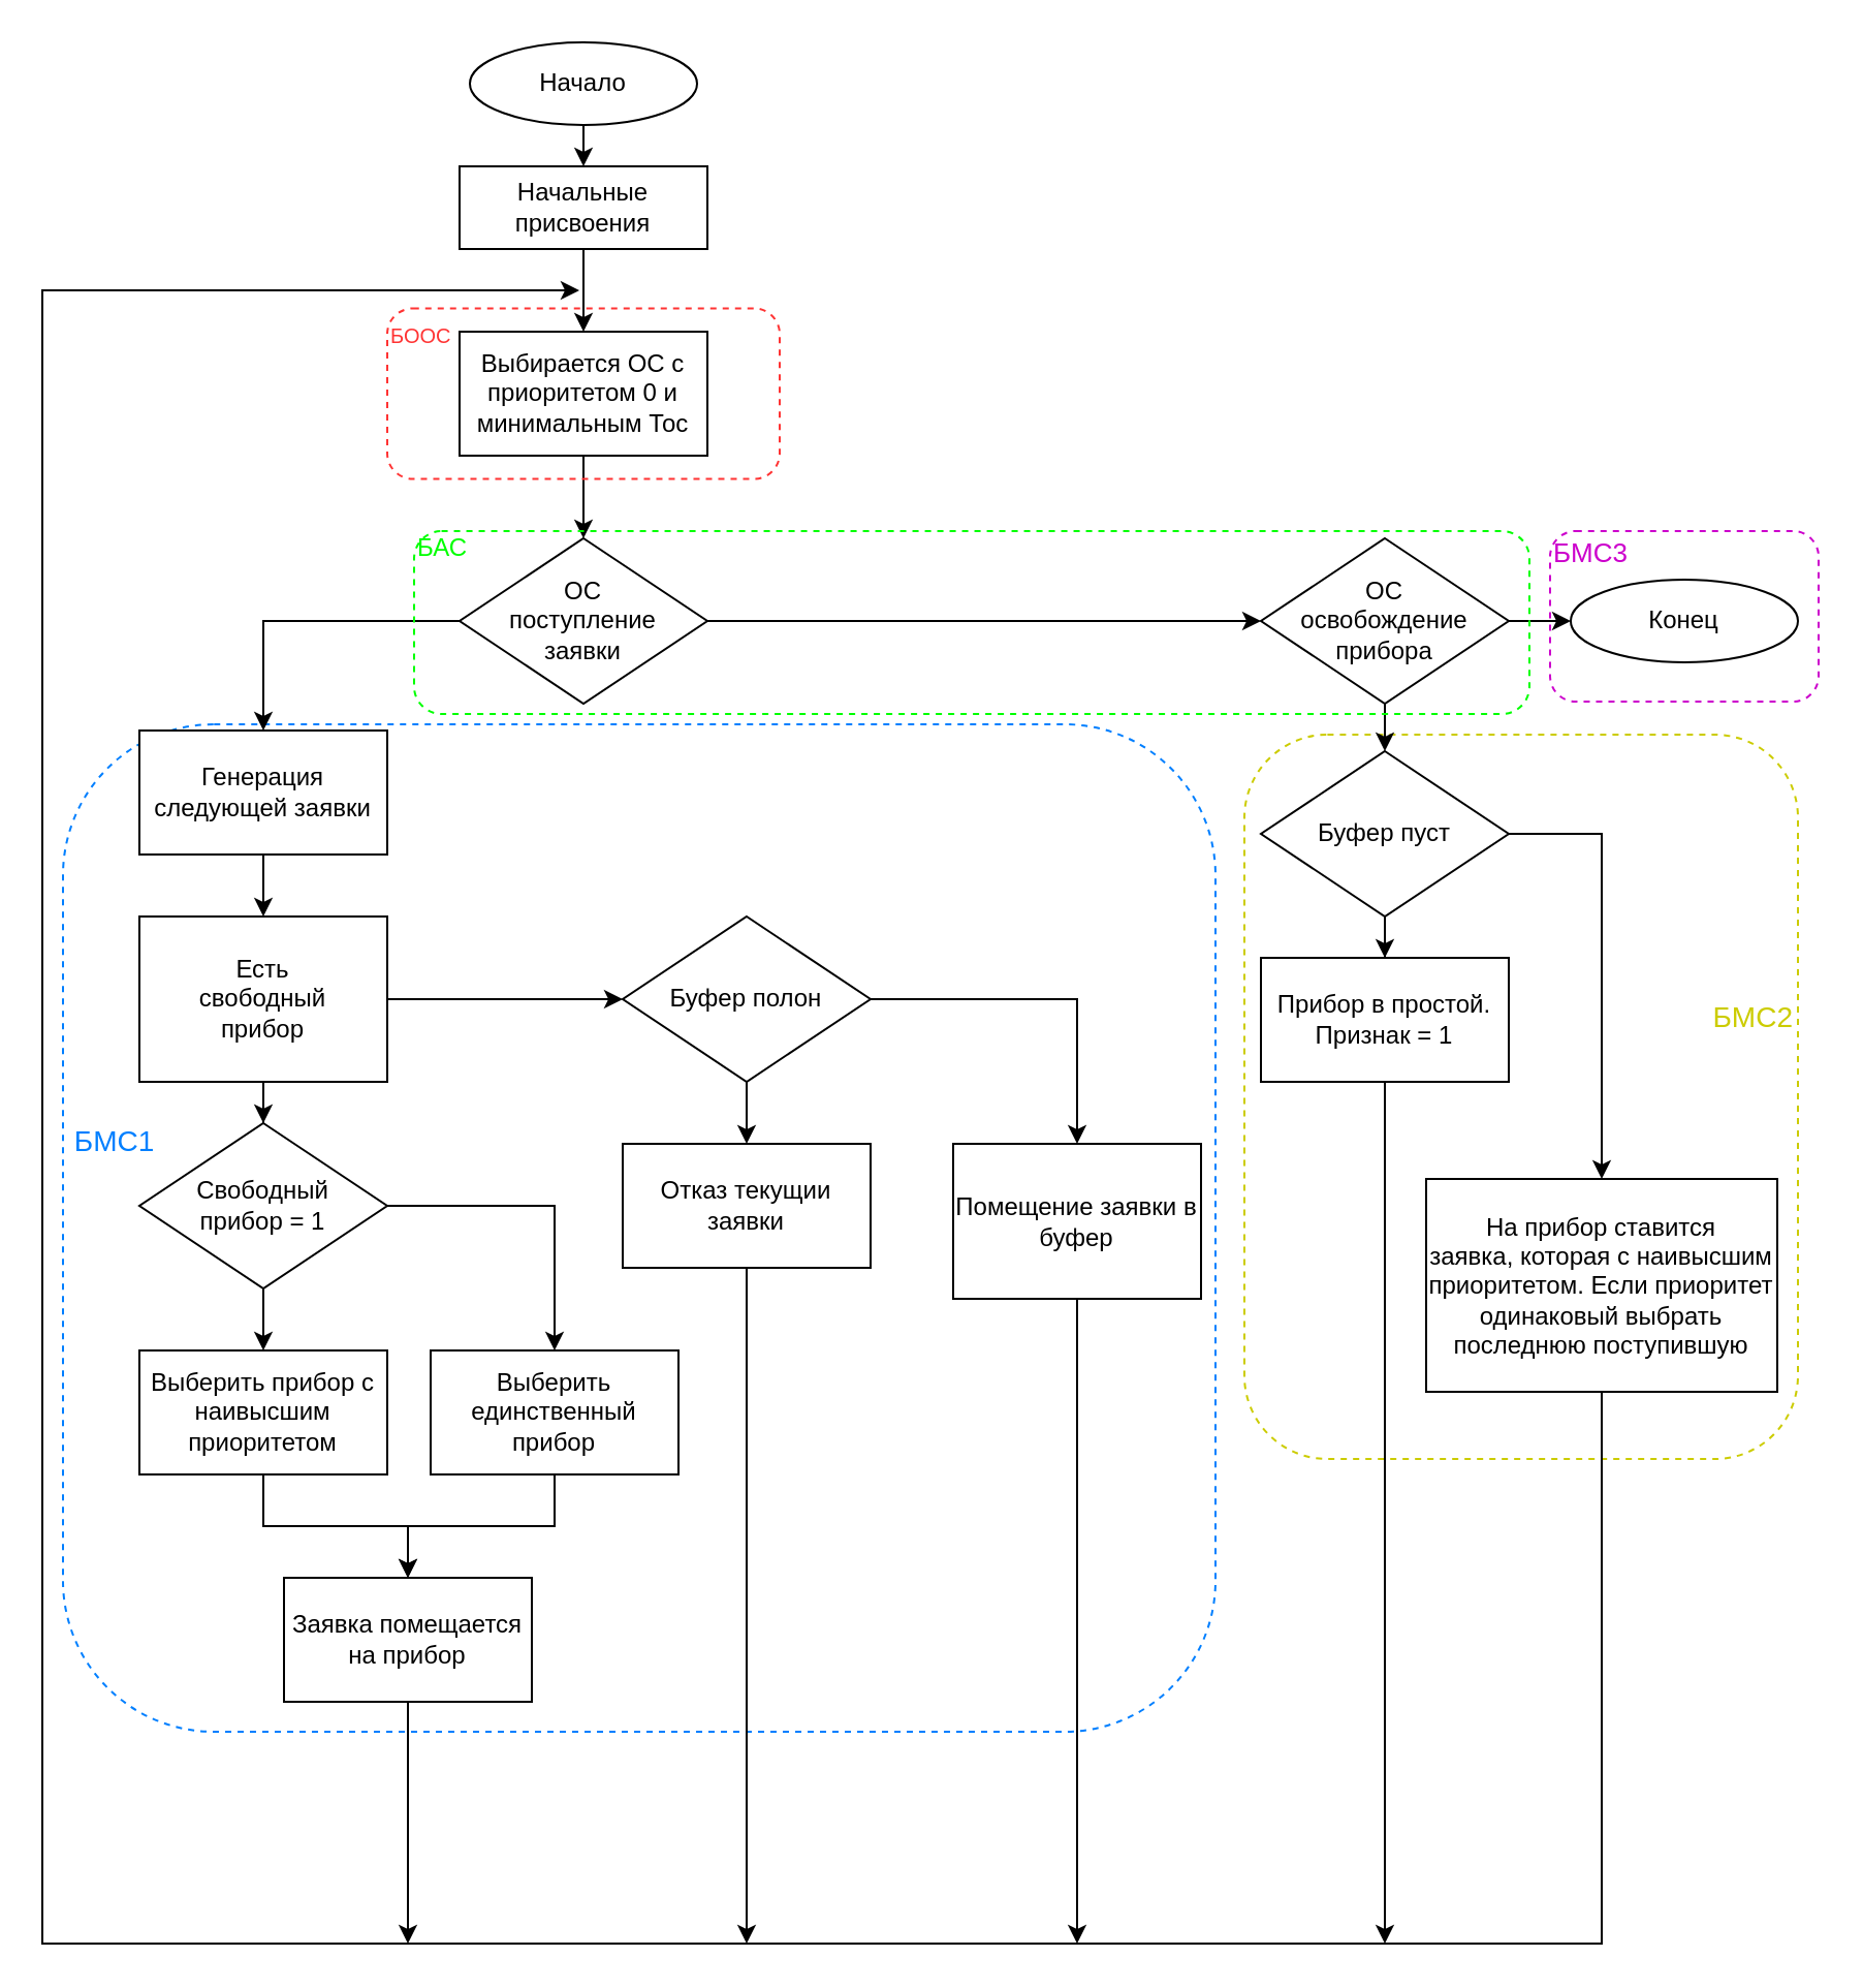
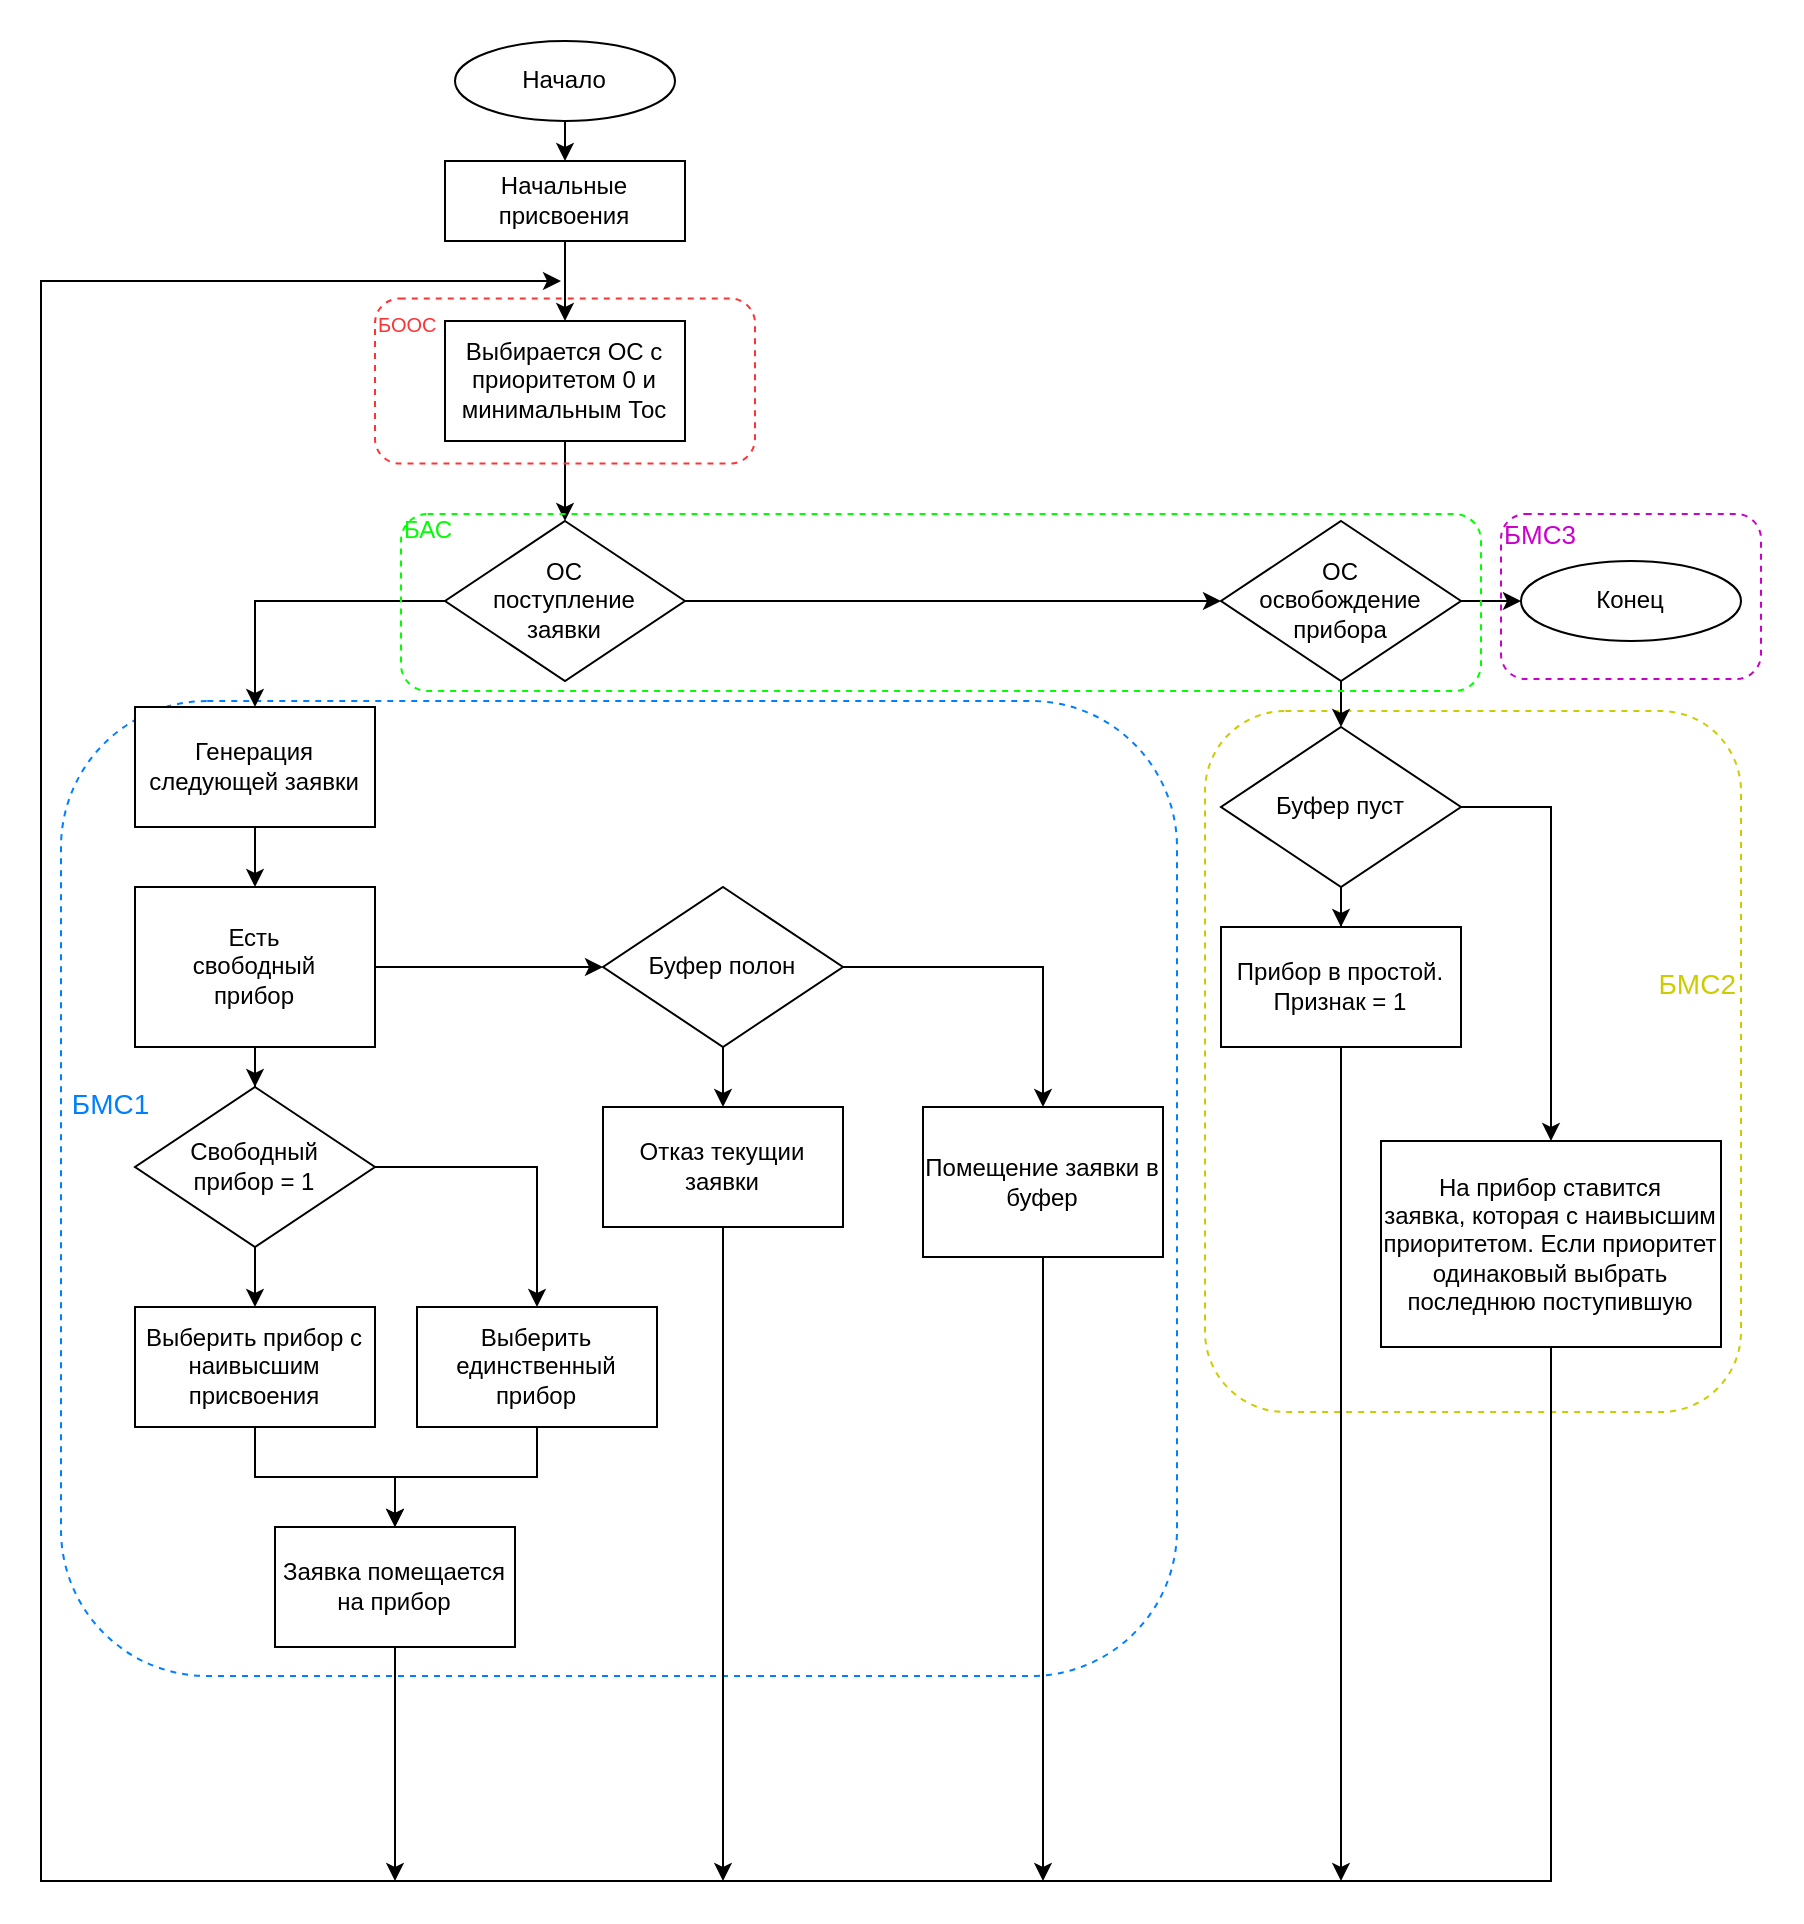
- <mxCell id="24" value="Выберить прибор с наивысшим приоритетом" style="rounded=0;whiteSpace=wrap;html=1;" parent="1" vertex="1"><mxGeometry x="67" y="653" width="120" height="60" as="geometry" /></mxCell>
+ <mxCell id="24" value="Выберить прибор с наивысшим присвоения" style="rounded=0;whiteSpace=wrap;html=1;" parent="1" vertex="1"><mxGeometry x="67" y="653" width="120" height="60" as="geometry" /></mxCell>
